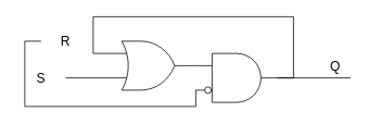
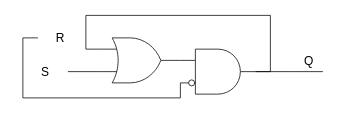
- <mxCell id="10" value="S" style="text;html=1;strokeColor=none;fillColor=none;align=center;verticalAlign=middle;whiteSpace=wrap;rounded=0;fontSize=16;" vertex="1" parent="1"><mxGeometry x="20" y="80" width="60" height="30" as="geometry" /></mxCell>
+ <mxCell id="10" value="S" style="text;html=1;strokeColor=none;fillColor=none;align=center;verticalAlign=middle;whiteSpace=wrap;rounded=0;fontSize=16;" vertex="1" parent="1"><mxGeometry x="30" y="80" width="60" height="30" as="geometry" /></mxCell>
